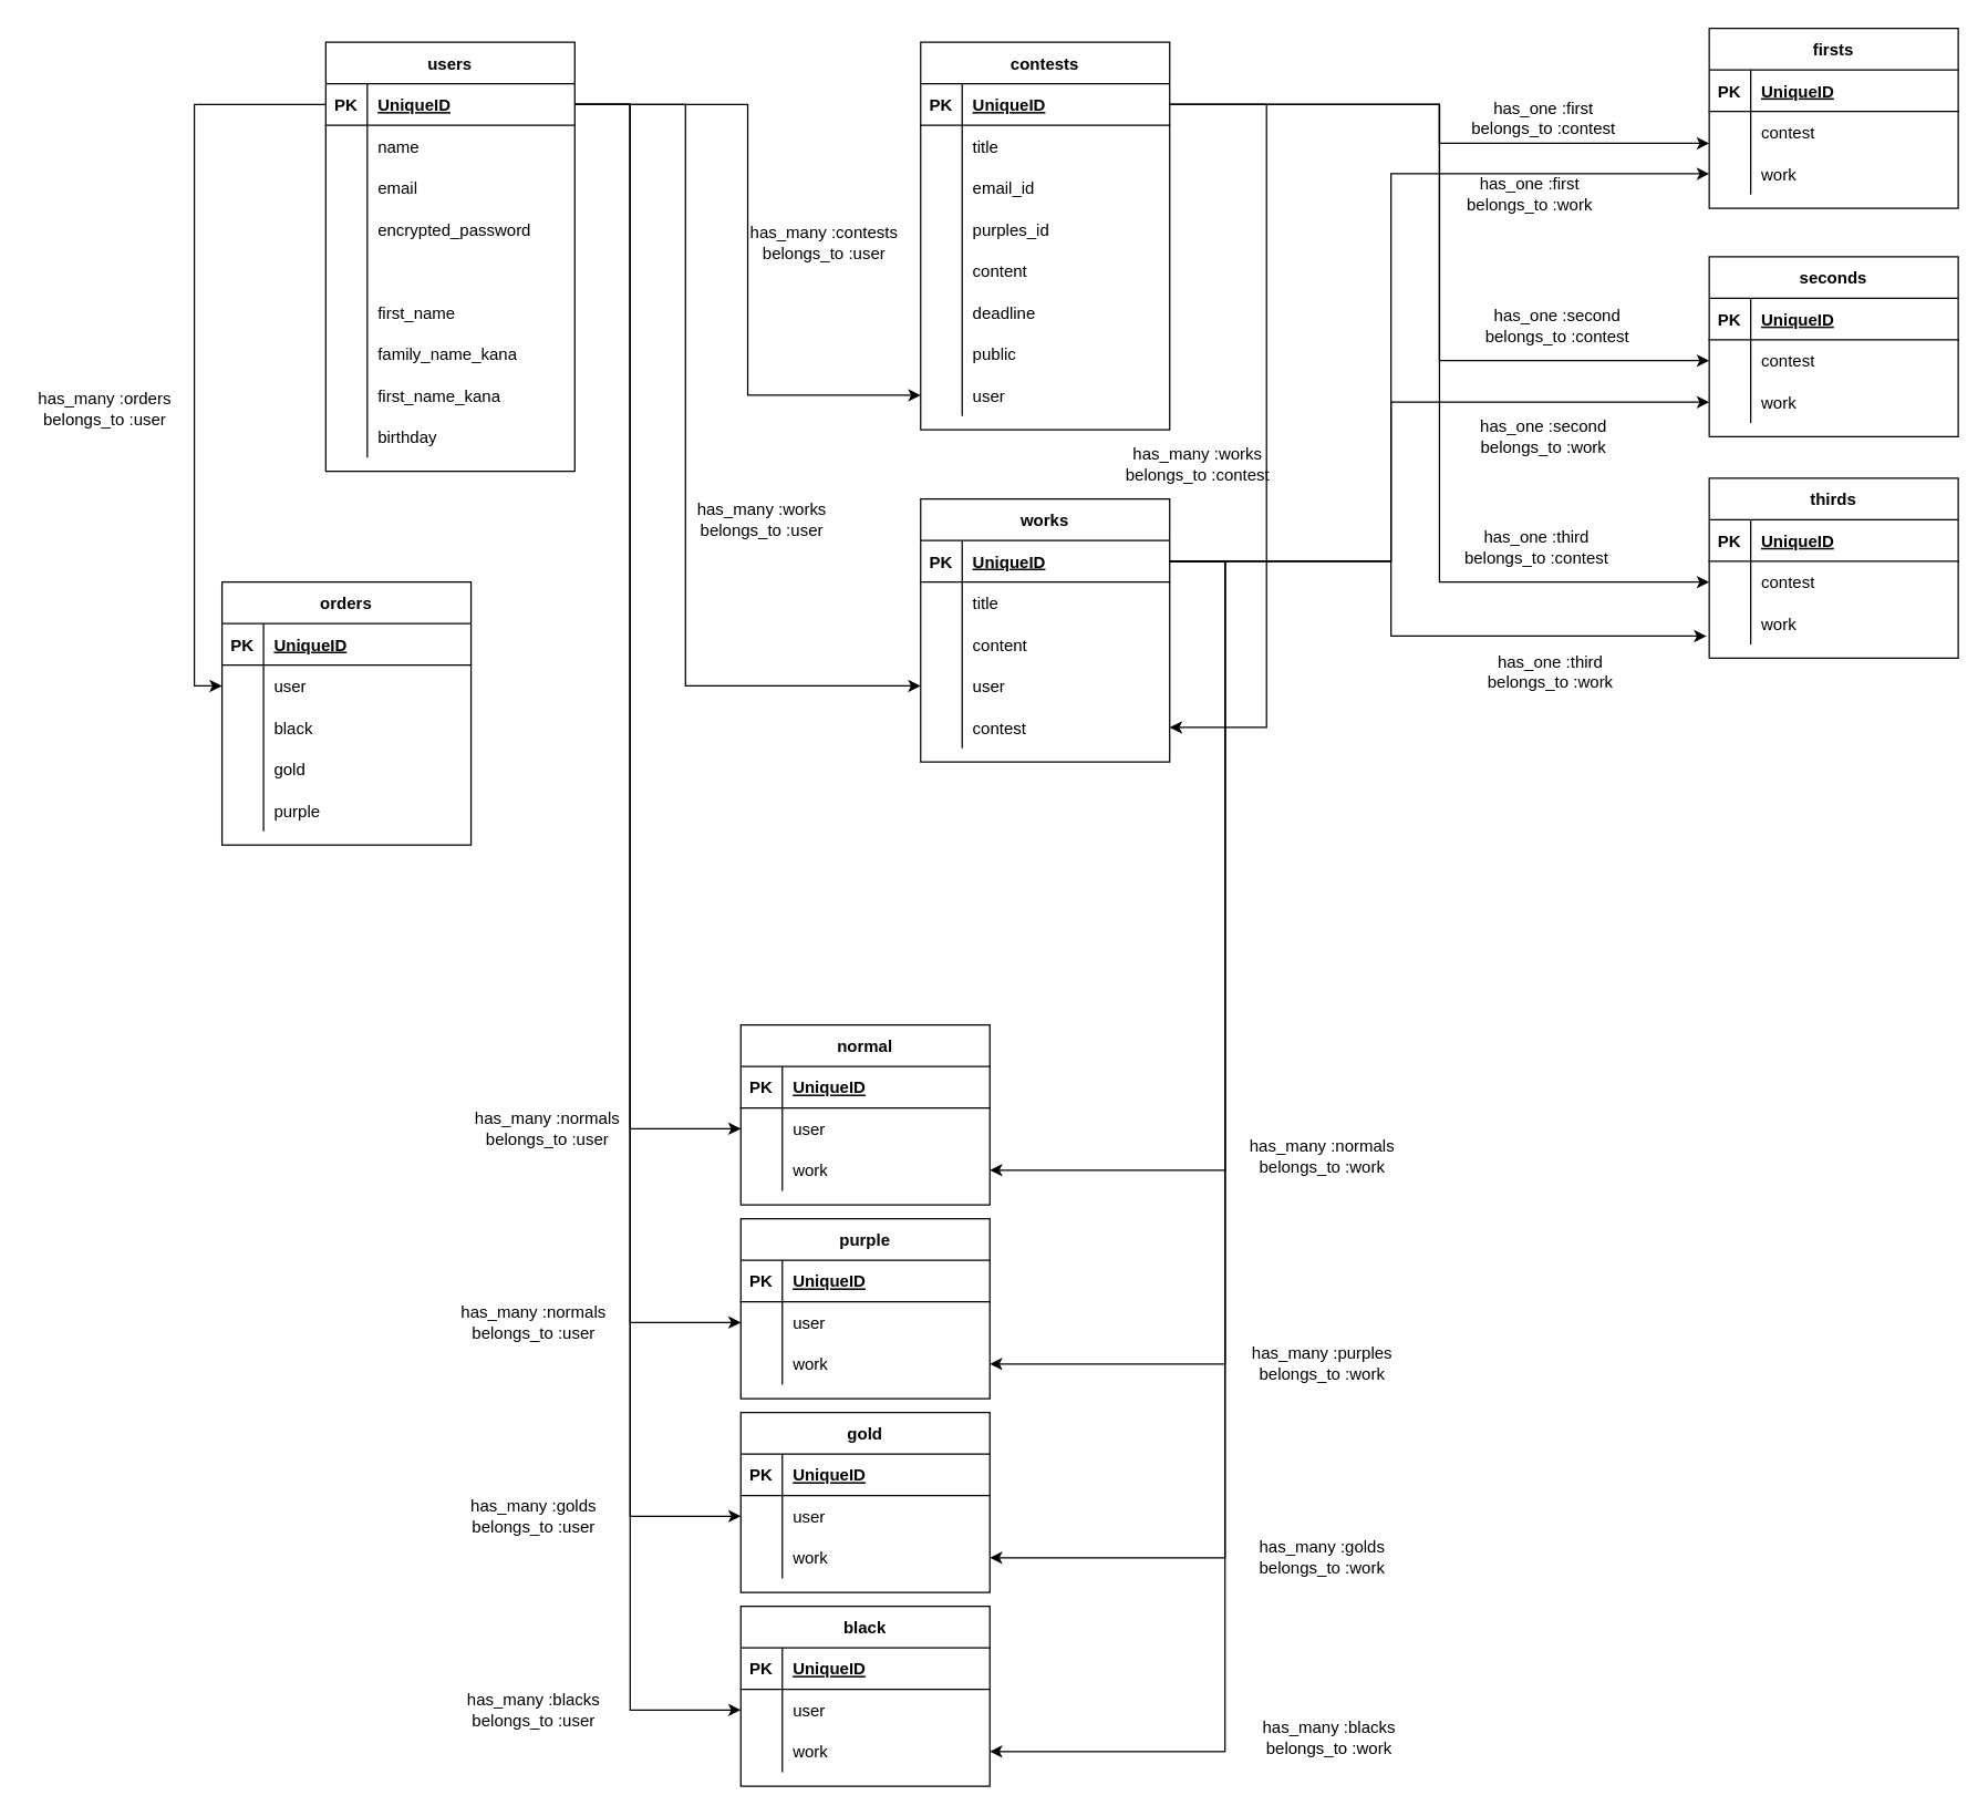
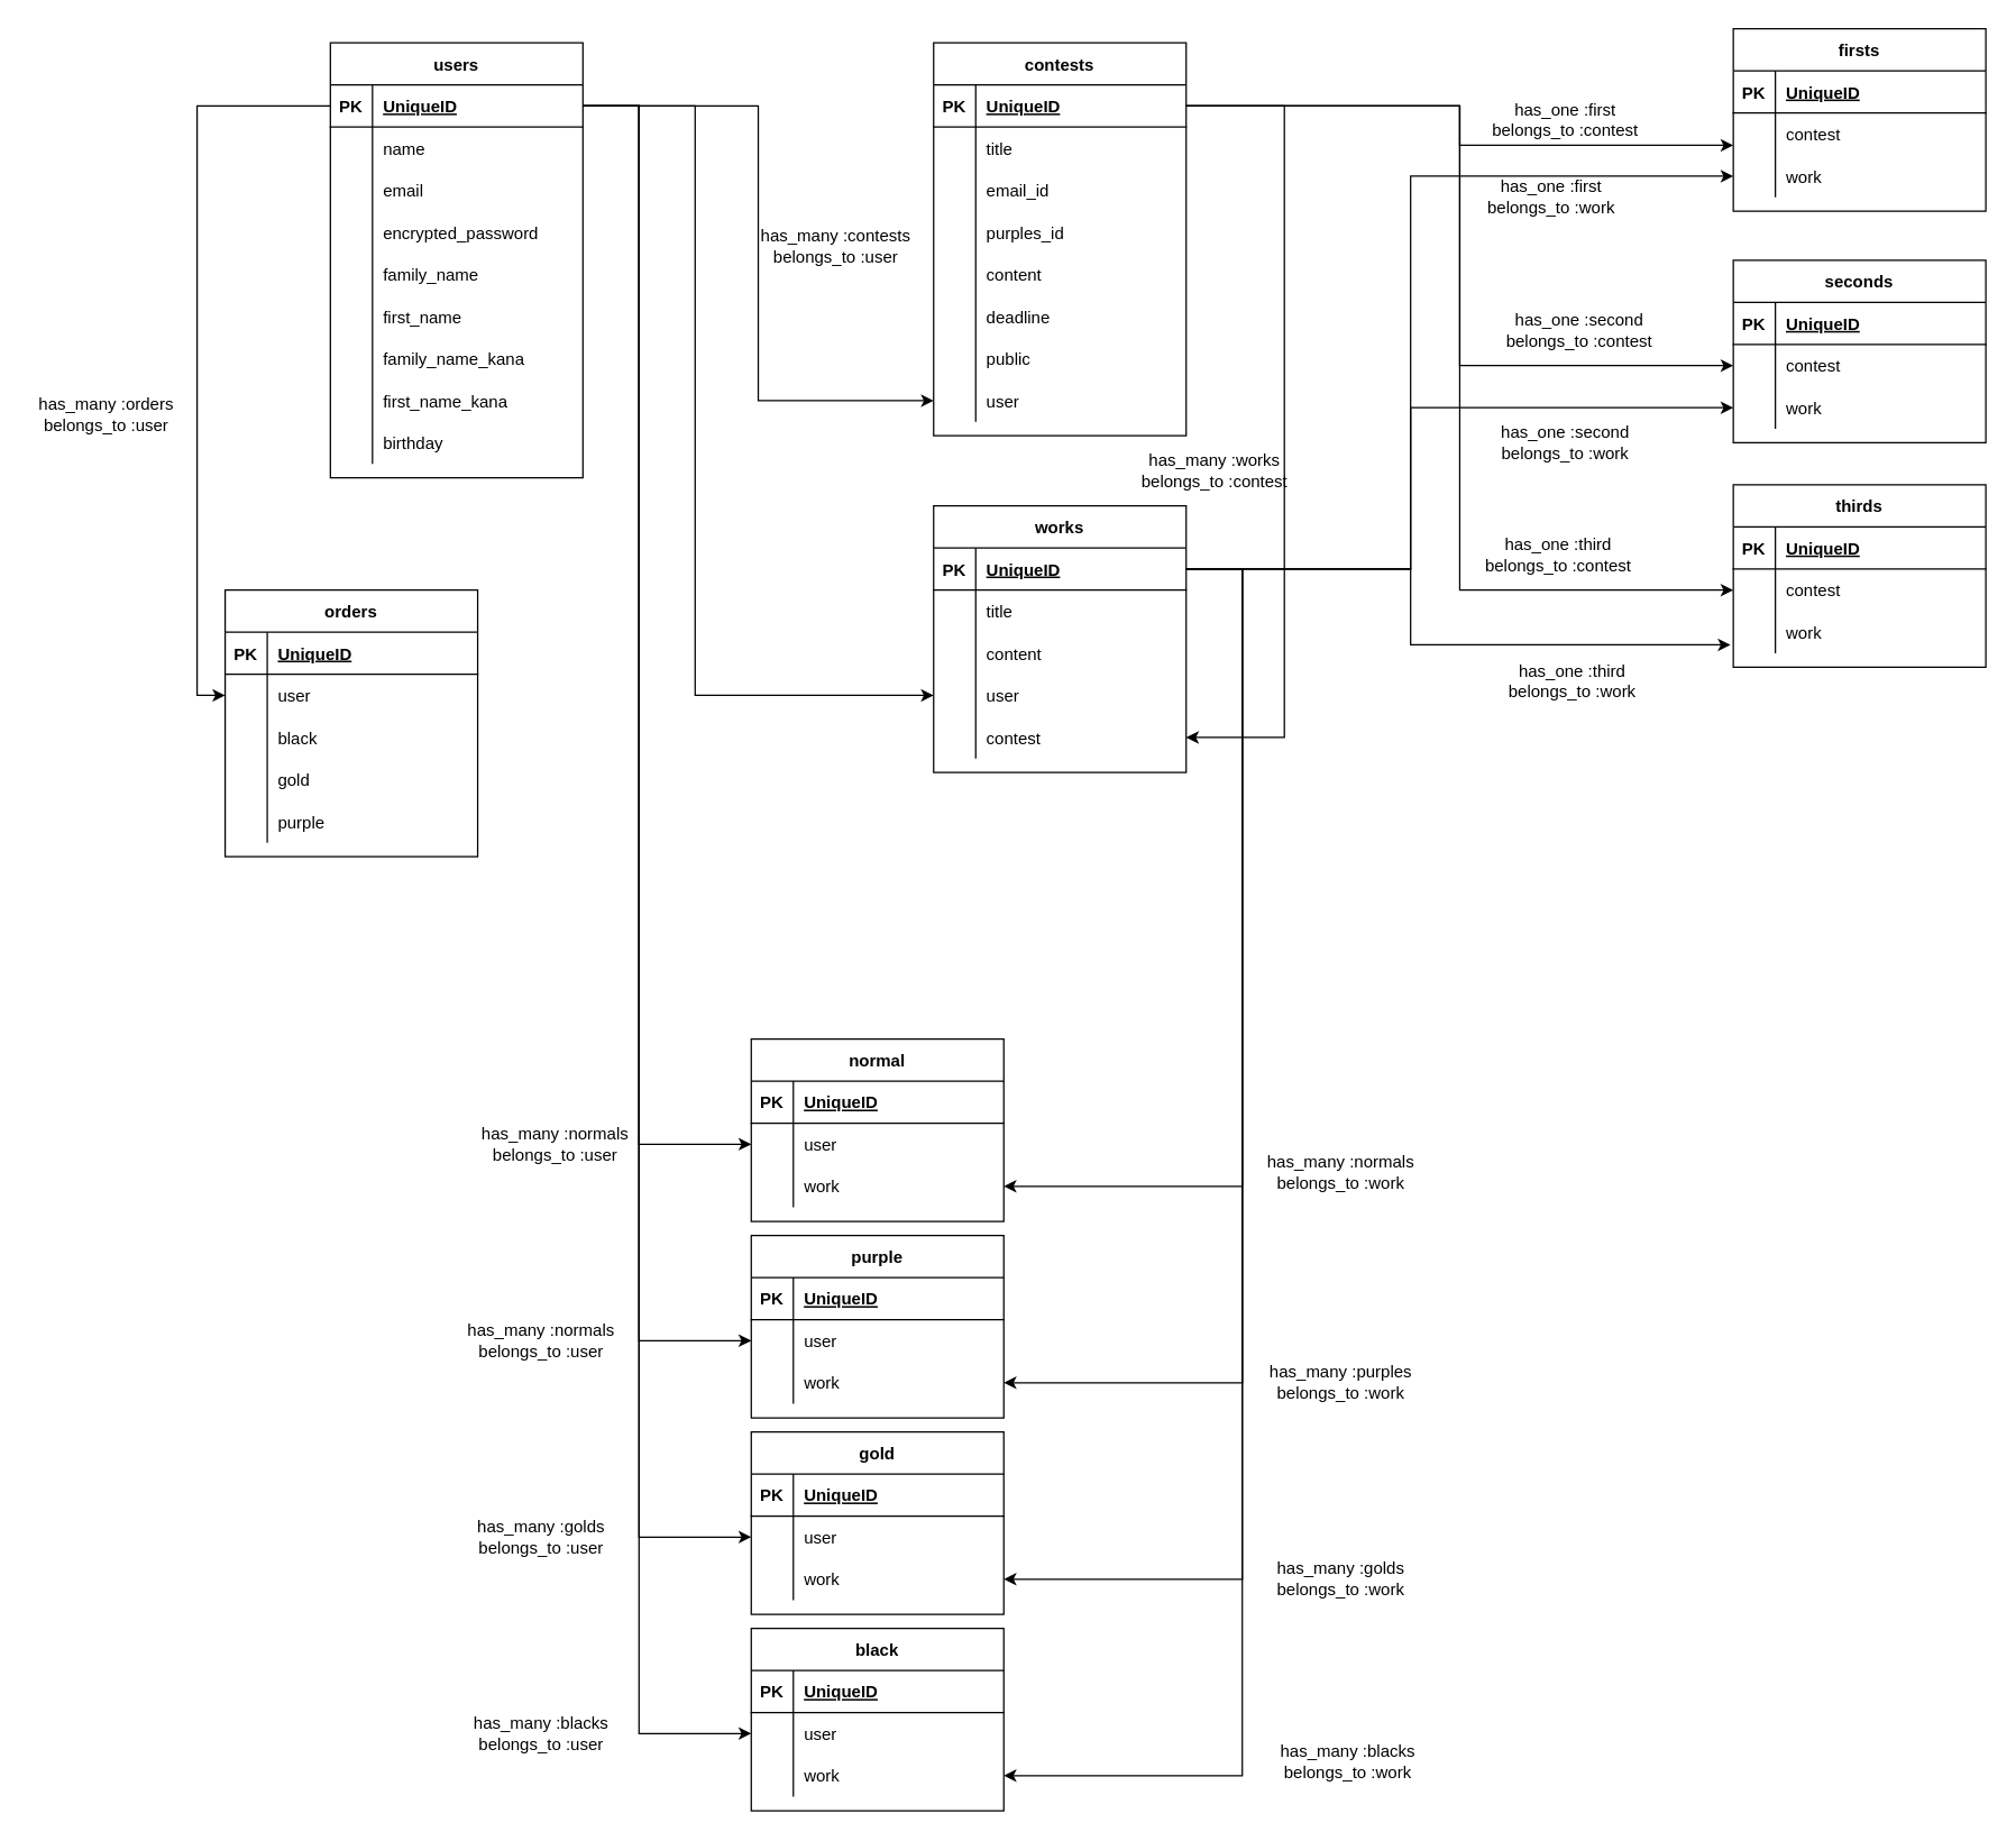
+ <mxCell id="17" value="family_name" style="shape=partialRectangle;connectable=0;fillColor=none;top=0;left=0;bottom=0;right=0;align=left;spacingLeft=6;overflow=hidden;" parent="15" vertex="1"><mxGeometry x="30" width="150" height="30" as="geometry" /></mxCell>
- <mxCell id="72" value="has_many :works&lt;br&gt;belongs_to :user" style="text;html=1;align=center;verticalAlign=middle;resizable=0;points=[];autosize=1;" parent="1" vertex="1"><mxGeometry x="495" y="360" width="110" height="30" as="geometry" /></mxCell>
